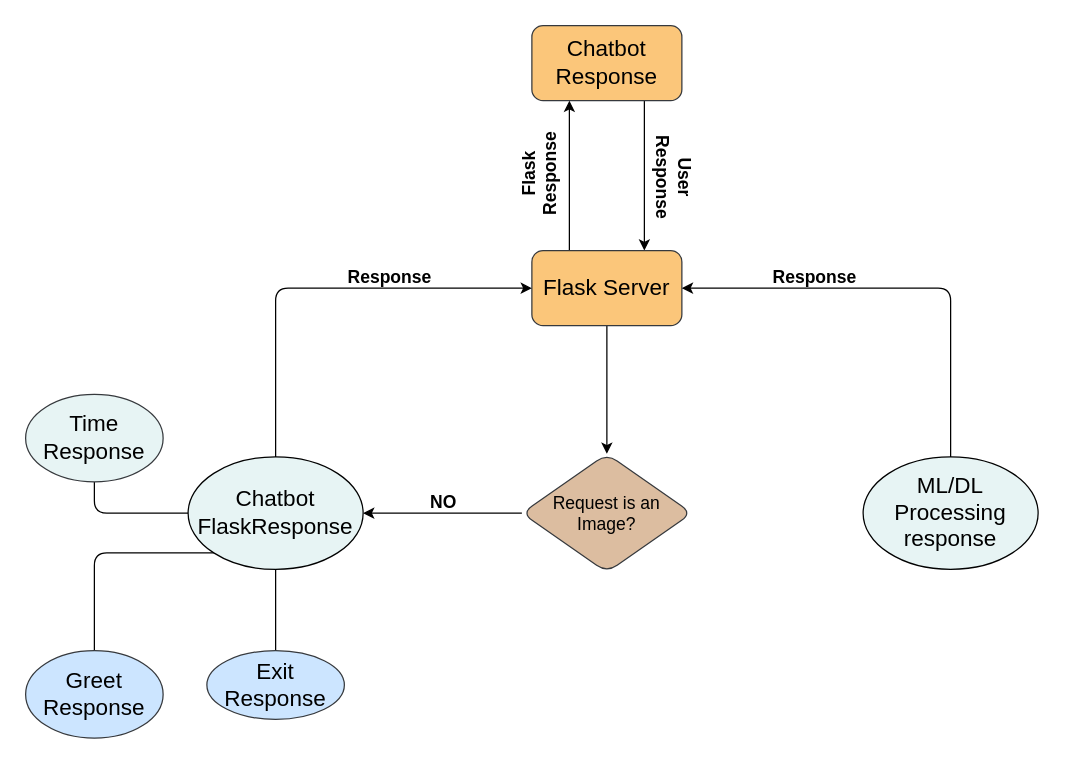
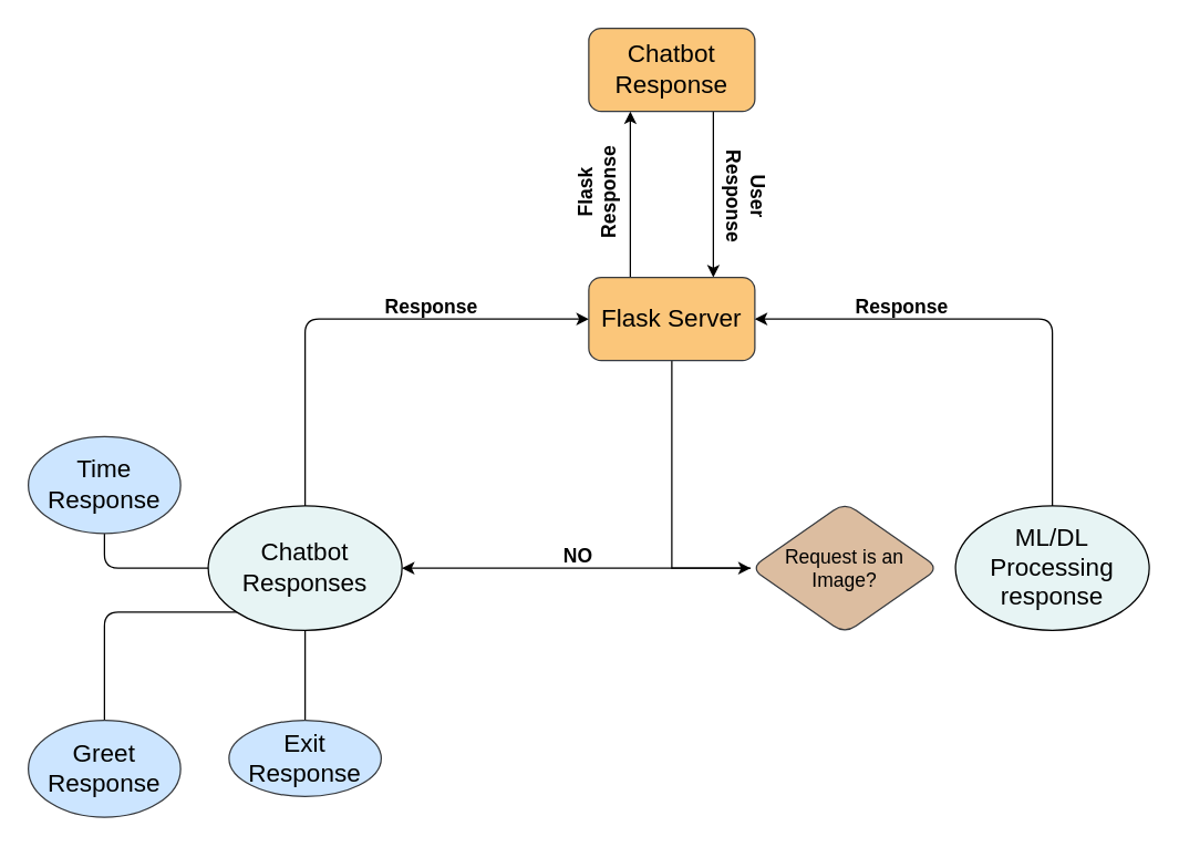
- <mxCell id="23" value="&lt;font style=&quot;font-size: 18px;&quot;&gt;Time&lt;br&gt;Response&lt;br&gt;&lt;/font&gt;" style="ellipse;whiteSpace=wrap;html=1;fillColor=#e7f4f4;strokeColor=#36393d;" vertex="1" parent="1"><mxGeometry x="20" y="315" width="110" height="70" as="geometry" /></mxCell>
+ <mxCell id="23" value="&lt;font style=&quot;font-size: 18px;&quot;&gt;Time&lt;br&gt;Response&lt;br&gt;&lt;/font&gt;" style="ellipse;whiteSpace=wrap;html=1;fillColor=#cce5ff;strokeColor=#36393d;" vertex="1" parent="1"><mxGeometry x="20" y="315" width="110" height="70" as="geometry" /></mxCell>
- <mxCell id="20" value="&lt;font style=&quot;font-size: 18px;&quot;&gt;Chatbot FlaskResponse&lt;/font&gt;" style="ellipse;whiteSpace=wrap;html=1;fillColor=#e7f4f4;" vertex="1" parent="1"><mxGeometry x="150" y="365" width="140" height="90" as="geometry" /></mxCell>
+ <mxCell id="20" value="&lt;font style=&quot;font-size: 18px;&quot;&gt;Chatbot Responses&lt;/font&gt;" style="ellipse;whiteSpace=wrap;html=1;fillColor=#e7f4f4;" vertex="1" parent="1"><mxGeometry x="150" y="365" width="140" height="90" as="geometry" /></mxCell>
- <mxCell id="13" value="&lt;font style=&quot;font-size: 14px;&quot;&gt;Request is an Image?&lt;/font&gt;" style="rhombus;whiteSpace=wrap;html=1;fillColor=#dcbda0;strokeColor=#36393d;rounded=1;fillStyle=solid;" vertex="1" parent="1"><mxGeometry x="417" y="362.5" width="136" height="95" as="geometry" /></mxCell>
+ <mxCell id="13" value="&lt;font style=&quot;font-size: 14px;&quot;&gt;Request is an Image?&lt;/font&gt;" style="rhombus;whiteSpace=wrap;html=1;fillColor=#dcbda0;strokeColor=#36393d;rounded=1;fillStyle=solid;" vertex="1" parent="1"><mxGeometry x="542" y="362.5" width="136" height="95" as="geometry" /></mxCell>
